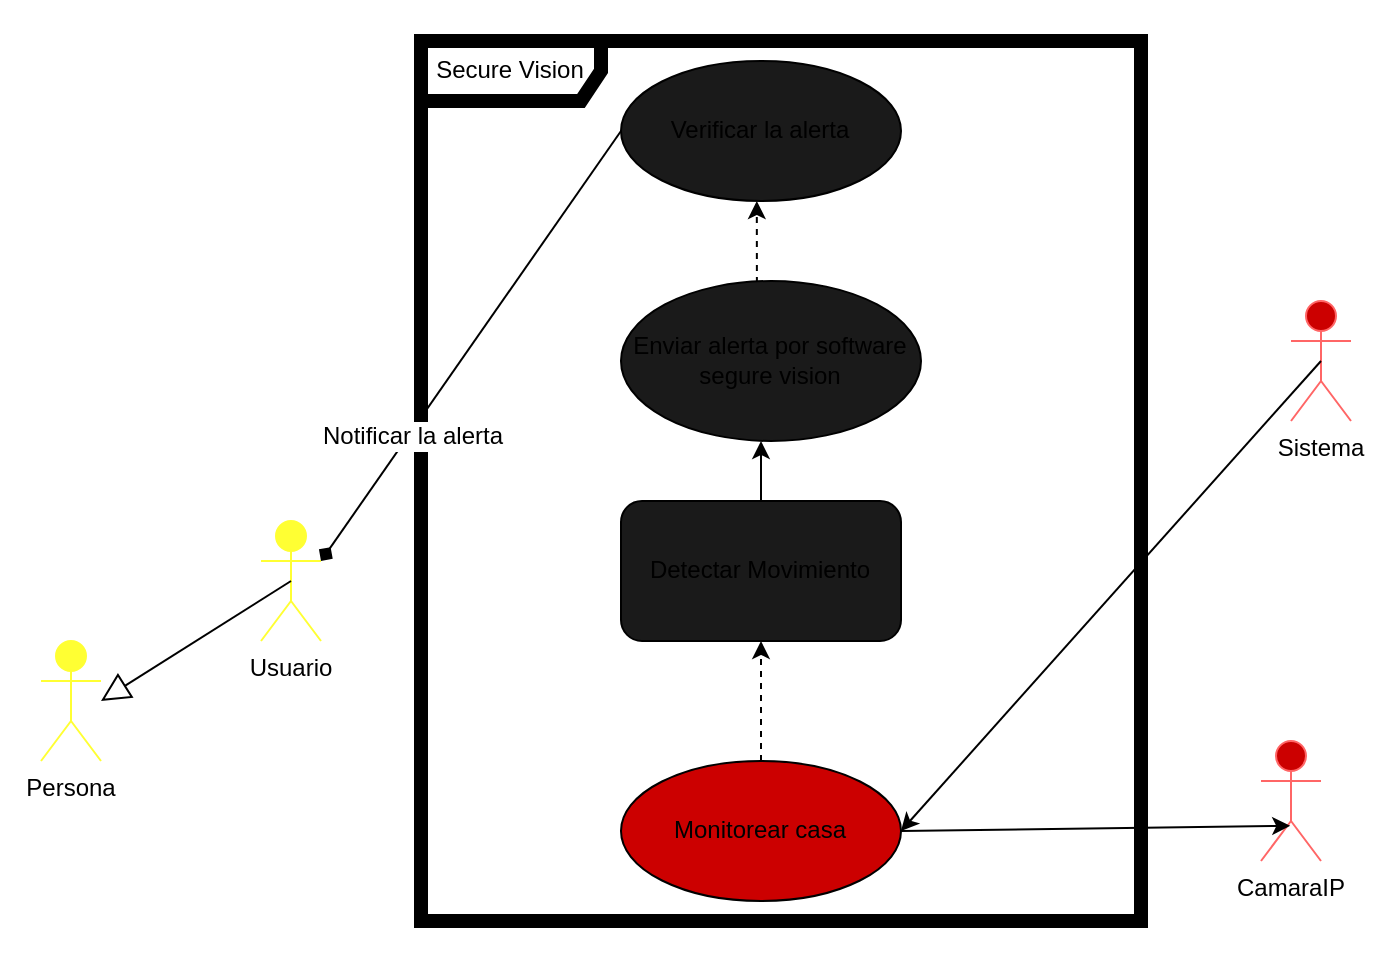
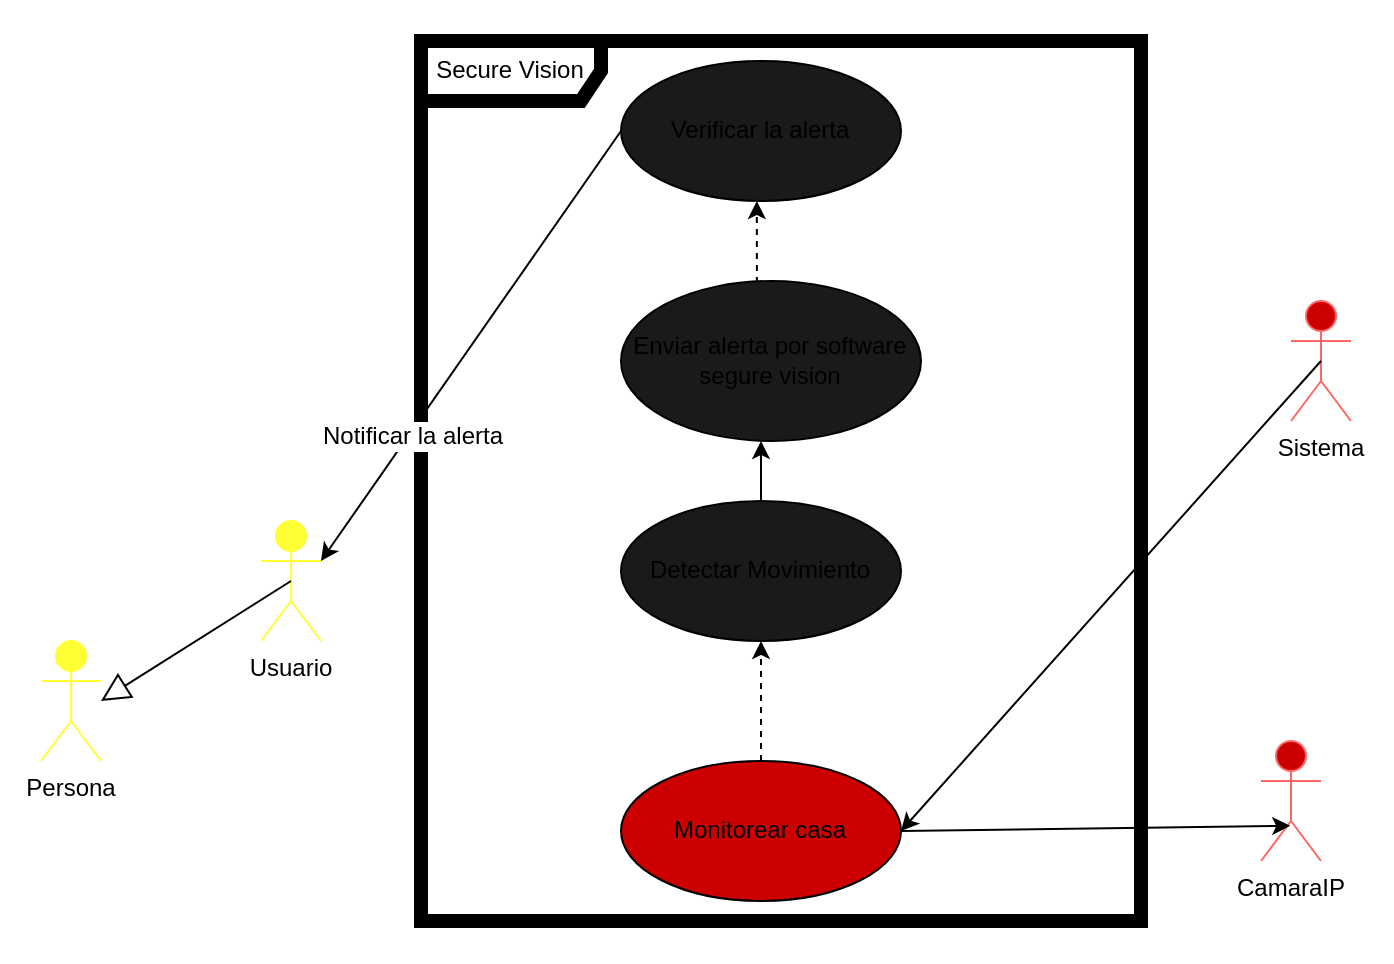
- <mxCell id="15" style="edgeStyle=none;html=1;exitX=0;exitY=0.5;exitDx=0;exitDy=0;entryX=1;entryY=0.333;entryDx=0;entryDy=0;entryPerimeter=0;fontFamily=Helvetica;fontSize=12;fontColor=default;endArrow=diamond;endFill=1;" parent="1" source="14" target="4" edge="1"><mxGeometry relative="1" as="geometry" /></mxCell>
+ <mxCell id="15" style="edgeStyle=none;html=1;exitX=0;exitY=0.5;exitDx=0;exitDy=0;entryX=1;entryY=0.333;entryDx=0;entryDy=0;entryPerimeter=0;fontFamily=Helvetica;fontSize=12;fontColor=default;endArrow=classic;endFill=1;" parent="1" source="14" target="4" edge="1"><mxGeometry relative="1" as="geometry" /></mxCell>
- <mxCell id="10" value="Detectar Movimiento" style="whiteSpace=wrap;html=1;fillColor=#1A1A1A;rounded=1;" parent="1" vertex="1"><mxGeometry x="310" y="250" width="140" height="70" as="geometry" /></mxCell>
+ <mxCell id="10" value="Detectar Movimiento" style="ellipse;whiteSpace=wrap;html=1;fillColor=#1A1A1A;" parent="1" vertex="1"><mxGeometry x="310" y="250" width="140" height="70" as="geometry" /></mxCell>
